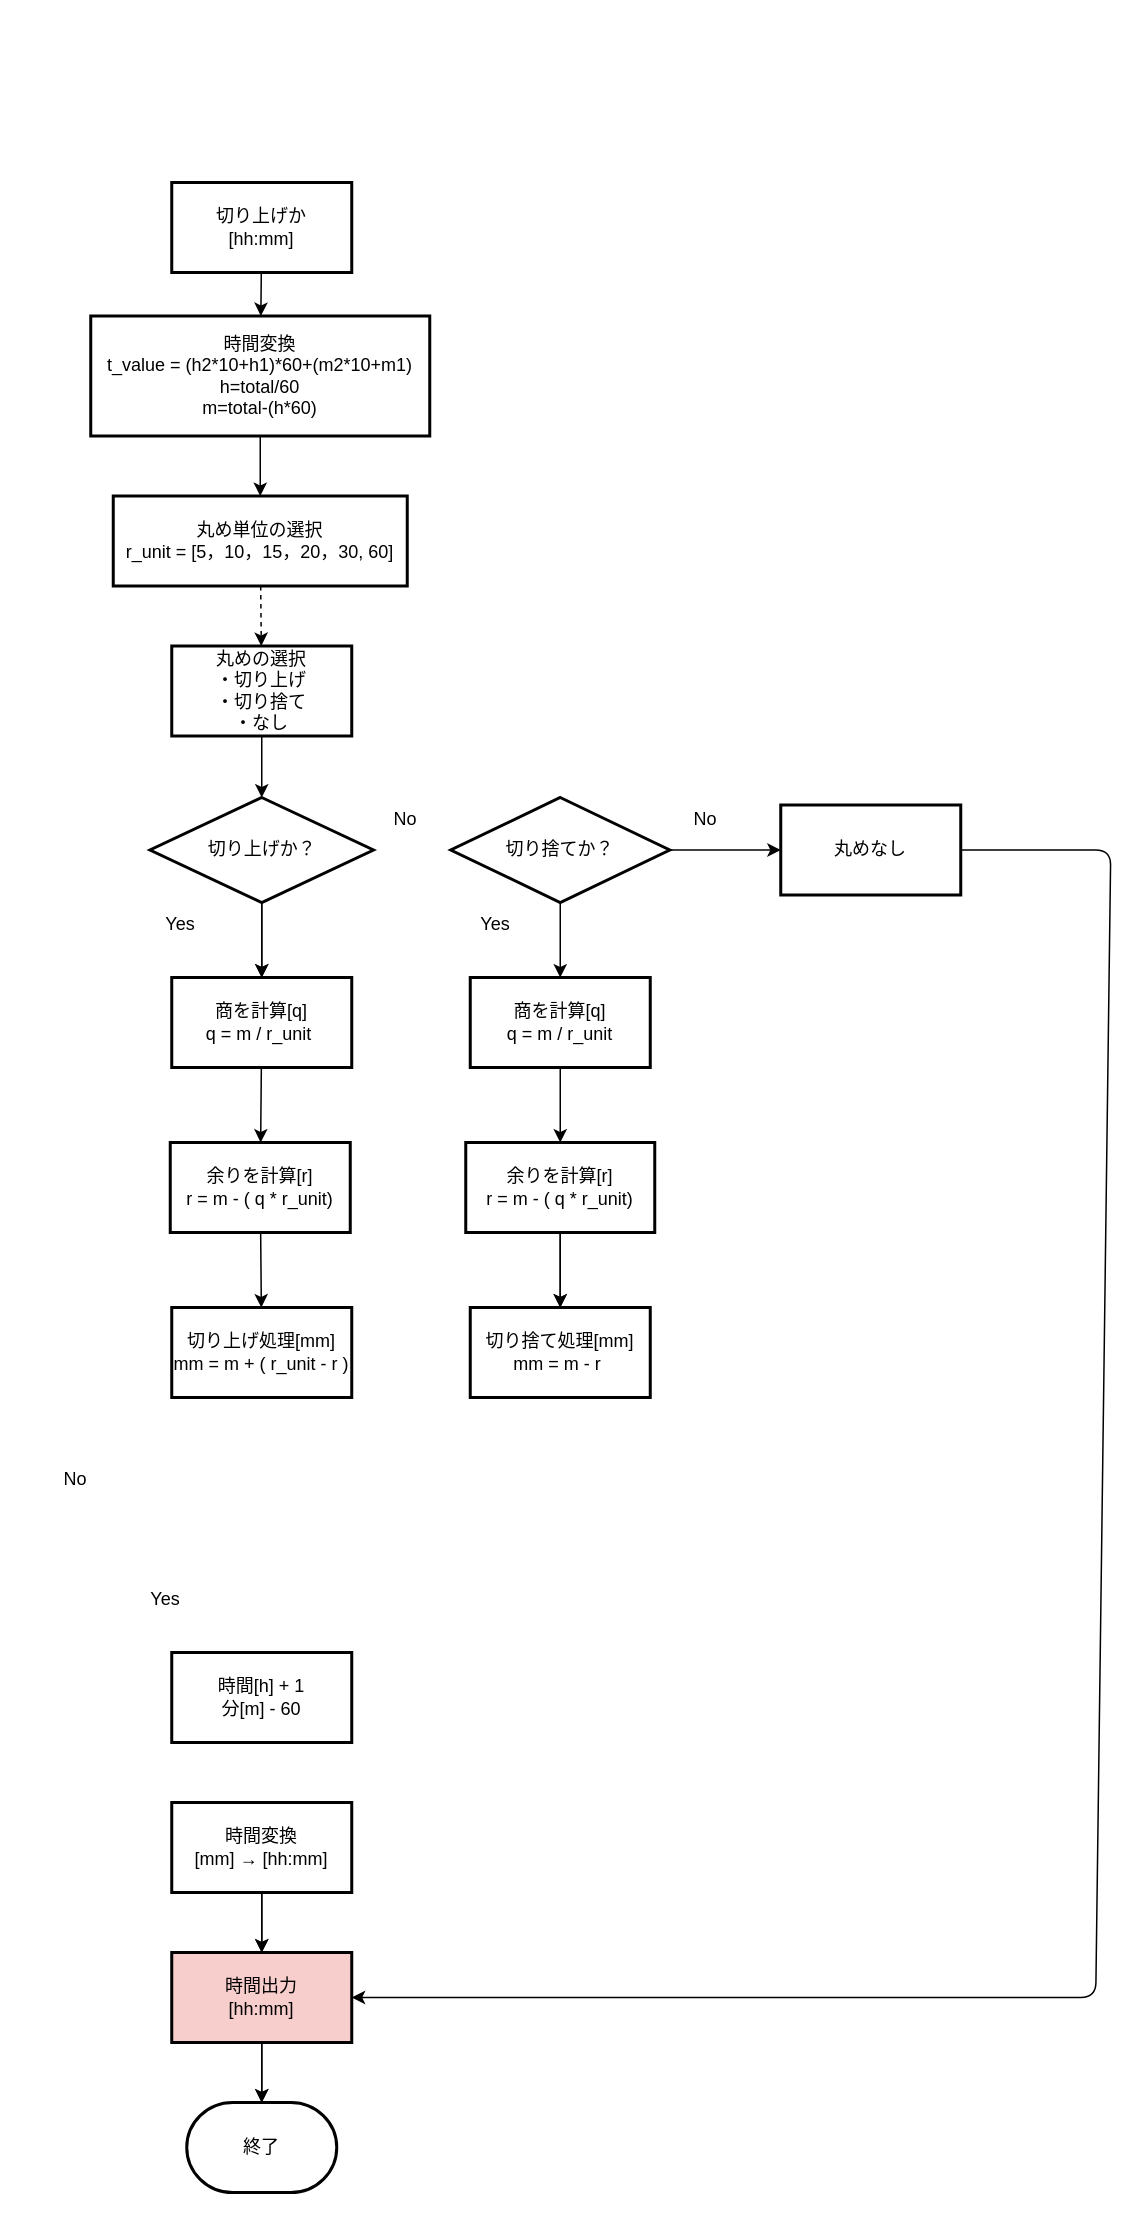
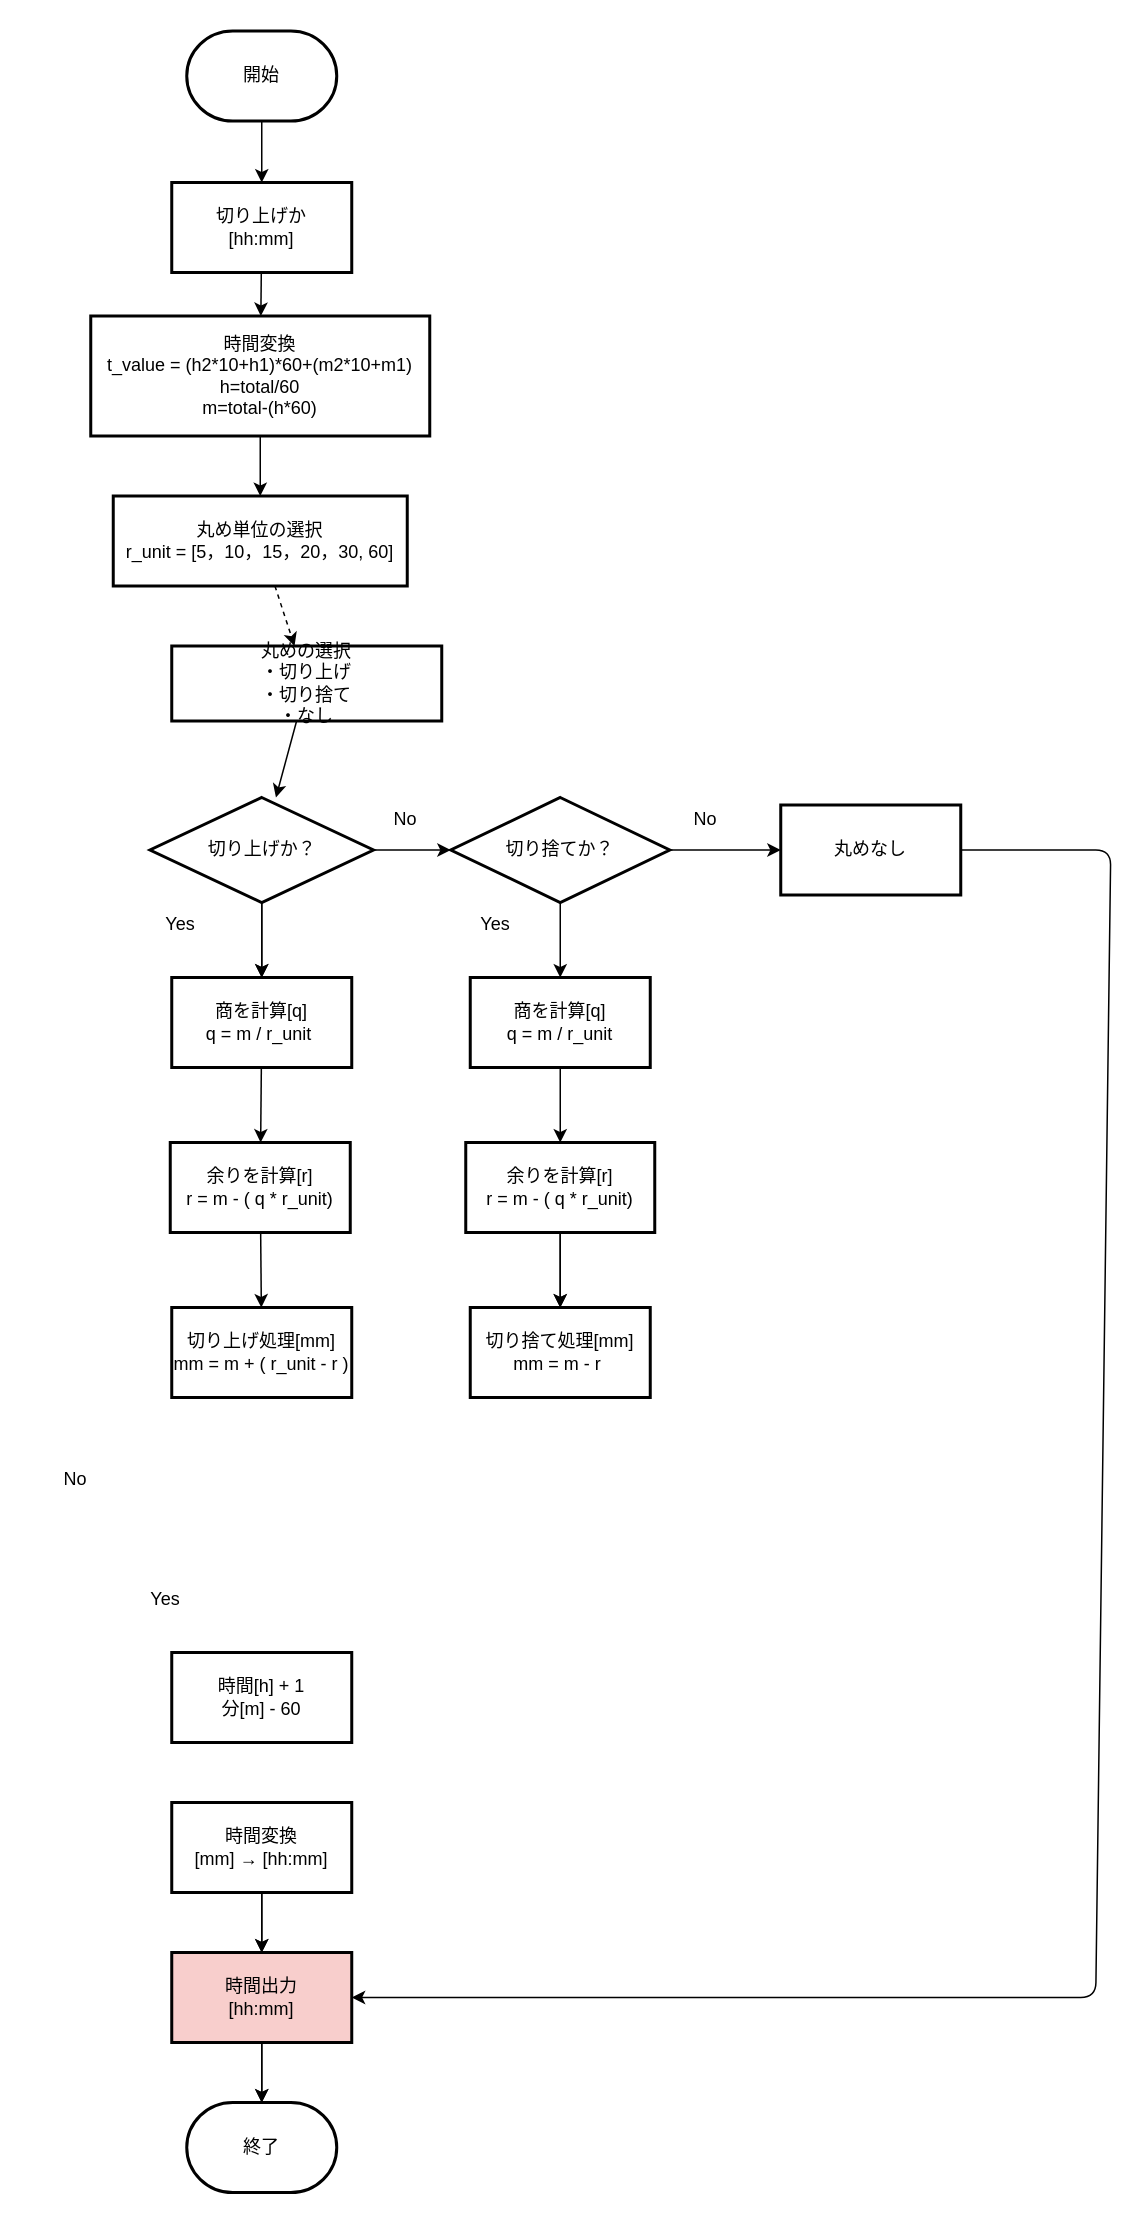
+ <mxCell id="3" value="開始" style="strokeWidth=2;html=1;shape=mxgraph.flowchart.terminator;whiteSpace=wrap;" parent="1" vertex="1"><mxGeometry x="124" y="20" width="100" height="60" as="geometry" /></mxCell>
+ <mxCell id="2" value="" style="edgeStyle=none;html=1;" parent="1" source="3" target="6" edge="1"><mxGeometry relative="1" as="geometry" /></mxCell>
- <mxCell id="36" value="丸めの選択&lt;br&gt;・切り上げ&lt;br&gt;・切り捨て&lt;br&gt;・なし" style="whiteSpace=wrap;html=1;strokeWidth=2;" vertex="1" parent="1"><mxGeometry x="114" y="430" width="120" height="60" as="geometry" /></mxCell>
+ <mxCell id="36" value="丸めの選択&lt;br&gt;・切り上げ&lt;br&gt;・切り捨て&lt;br&gt;・なし" style="whiteSpace=wrap;html=1;strokeWidth=2;" vertex="1" parent="1"><mxGeometry x="114" y="430" width="180" height="50" as="geometry" /></mxCell>
+ <mxCell id="7" value="" style="edgeStyle=none;html=1;" edge="1" parent="1" source="10" target="30"><mxGeometry relative="1" as="geometry" /></mxCell>
